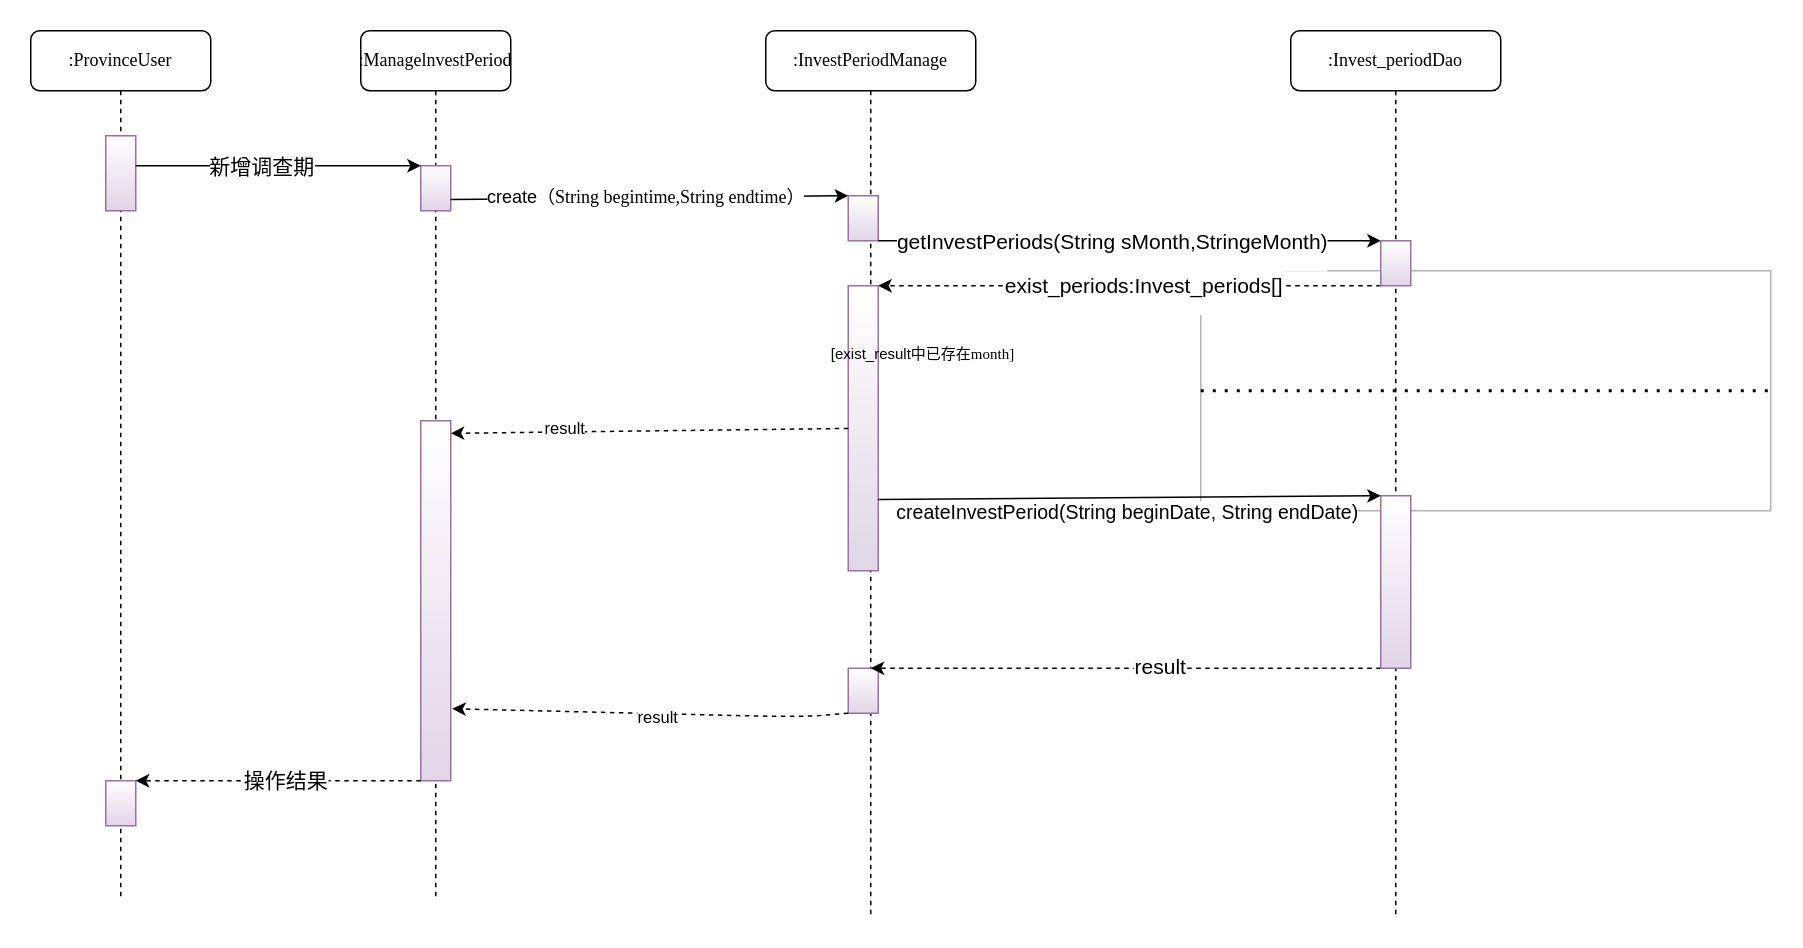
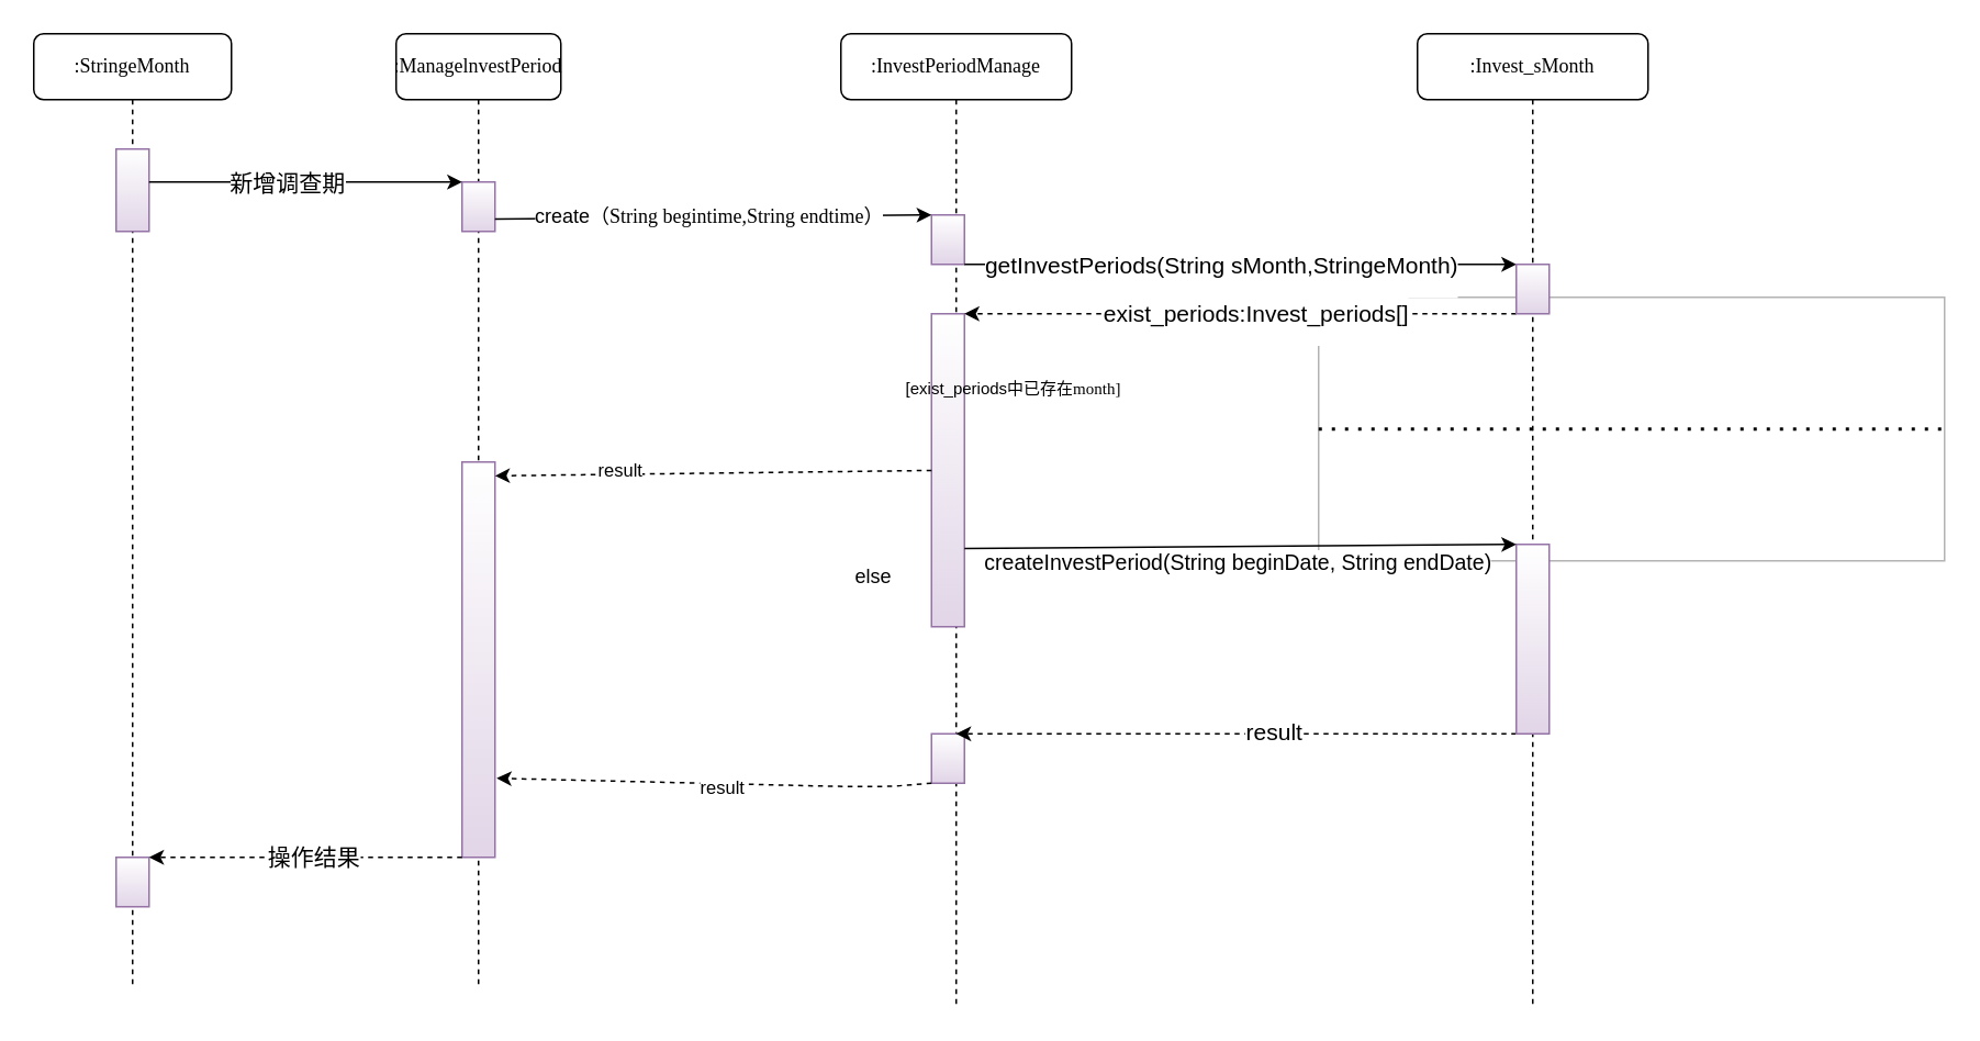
- <mxCell id="10" value=":ProvinceUser" style="shape=umlLifeline;perimeter=lifelinePerimeter;whiteSpace=wrap;html=1;container=1;collapsible=0;recursiveResize=0;outlineConnect=0;rounded=1;shadow=0;comic=0;labelBackgroundColor=none;strokeWidth=1;fontFamily=Verdana;fontSize=12;align=center;" parent="1" vertex="1"><mxGeometry x="20" y="20" width="120" height="580" as="geometry" /></mxCell>
+ <mxCell id="10" value=":StringeMonth" style="shape=umlLifeline;perimeter=lifelinePerimeter;whiteSpace=wrap;html=1;container=1;collapsible=0;recursiveResize=0;outlineConnect=0;rounded=1;shadow=0;comic=0;labelBackgroundColor=none;strokeWidth=1;fontFamily=Verdana;fontSize=12;align=center;" parent="1" vertex="1"><mxGeometry x="20" y="20" width="120" height="580" as="geometry" /></mxCell>
- <mxCell id="32" value=":Invest_periodDao" style="shape=umlLifeline;perimeter=lifelinePerimeter;whiteSpace=wrap;html=1;container=1;collapsible=0;recursiveResize=0;outlineConnect=0;rounded=1;shadow=0;comic=0;labelBackgroundColor=none;strokeWidth=1;fontFamily=Verdana;fontSize=12;align=center;" parent="1" vertex="1"><mxGeometry x="860" y="20" width="140" height="590" as="geometry" /></mxCell>
+ <mxCell id="32" value=":Invest_sMonth" style="shape=umlLifeline;perimeter=lifelinePerimeter;whiteSpace=wrap;html=1;container=1;collapsible=0;recursiveResize=0;outlineConnect=0;rounded=1;shadow=0;comic=0;labelBackgroundColor=none;strokeWidth=1;fontFamily=Verdana;fontSize=12;align=center;" parent="1" vertex="1"><mxGeometry x="860" y="20" width="140" height="590" as="geometry" /></mxCell>
- <mxCell id="30" value="&lt;p class=&quot;MsoNormal&quot; style=&quot;font-size: 10px&quot;&gt;&lt;span style=&quot;font-size: 10px&quot;&gt;[exist_result&lt;font face=&quot;宋体&quot; style=&quot;font-size: 10px&quot;&gt;中已存在&lt;/font&gt;&lt;font face=&quot;Calibri&quot; style=&quot;font-size: 10px&quot;&gt;month]&lt;/font&gt;&lt;/span&gt;&lt;span style=&quot;font-family: &amp;#34;calibri&amp;#34; ; font-size: 10.5pt&quot;&gt;&lt;/span&gt;&lt;/p&gt;" style="text;html=1;strokeColor=none;fillColor=none;align=center;verticalAlign=middle;whiteSpace=wrap;rounded=0;" parent="1" vertex="1"><mxGeometry x="440" y="220" width="350" height="30" as="geometry" /></mxCell>
+ <mxCell id="30" value="&lt;p class=&quot;MsoNormal&quot; style=&quot;font-size: 10px&quot;&gt;&lt;span style=&quot;font-size: 10px&quot;&gt;[exist_periods&lt;font face=&quot;宋体&quot; style=&quot;font-size: 10px&quot;&gt;中已存在&lt;/font&gt;&lt;font face=&quot;Calibri&quot; style=&quot;font-size: 10px&quot;&gt;month]&lt;/font&gt;&lt;/span&gt;&lt;span style=&quot;font-family: &amp;#34;calibri&amp;#34; ; font-size: 10.5pt&quot;&gt;&lt;/span&gt;&lt;/p&gt;" style="text;html=1;strokeColor=none;fillColor=none;align=center;verticalAlign=middle;whiteSpace=wrap;rounded=0;" parent="1" vertex="1"><mxGeometry x="440" y="220" width="350" height="30" as="geometry" /></mxCell>
+ <mxCell id="31" value="else" style="text;html=1;strokeColor=none;fillColor=none;align=center;verticalAlign=middle;whiteSpace=wrap;rounded=0;" parent="1" vertex="1"><mxGeometry x="510" y="340" width="40" height="20" as="geometry" /></mxCell>
